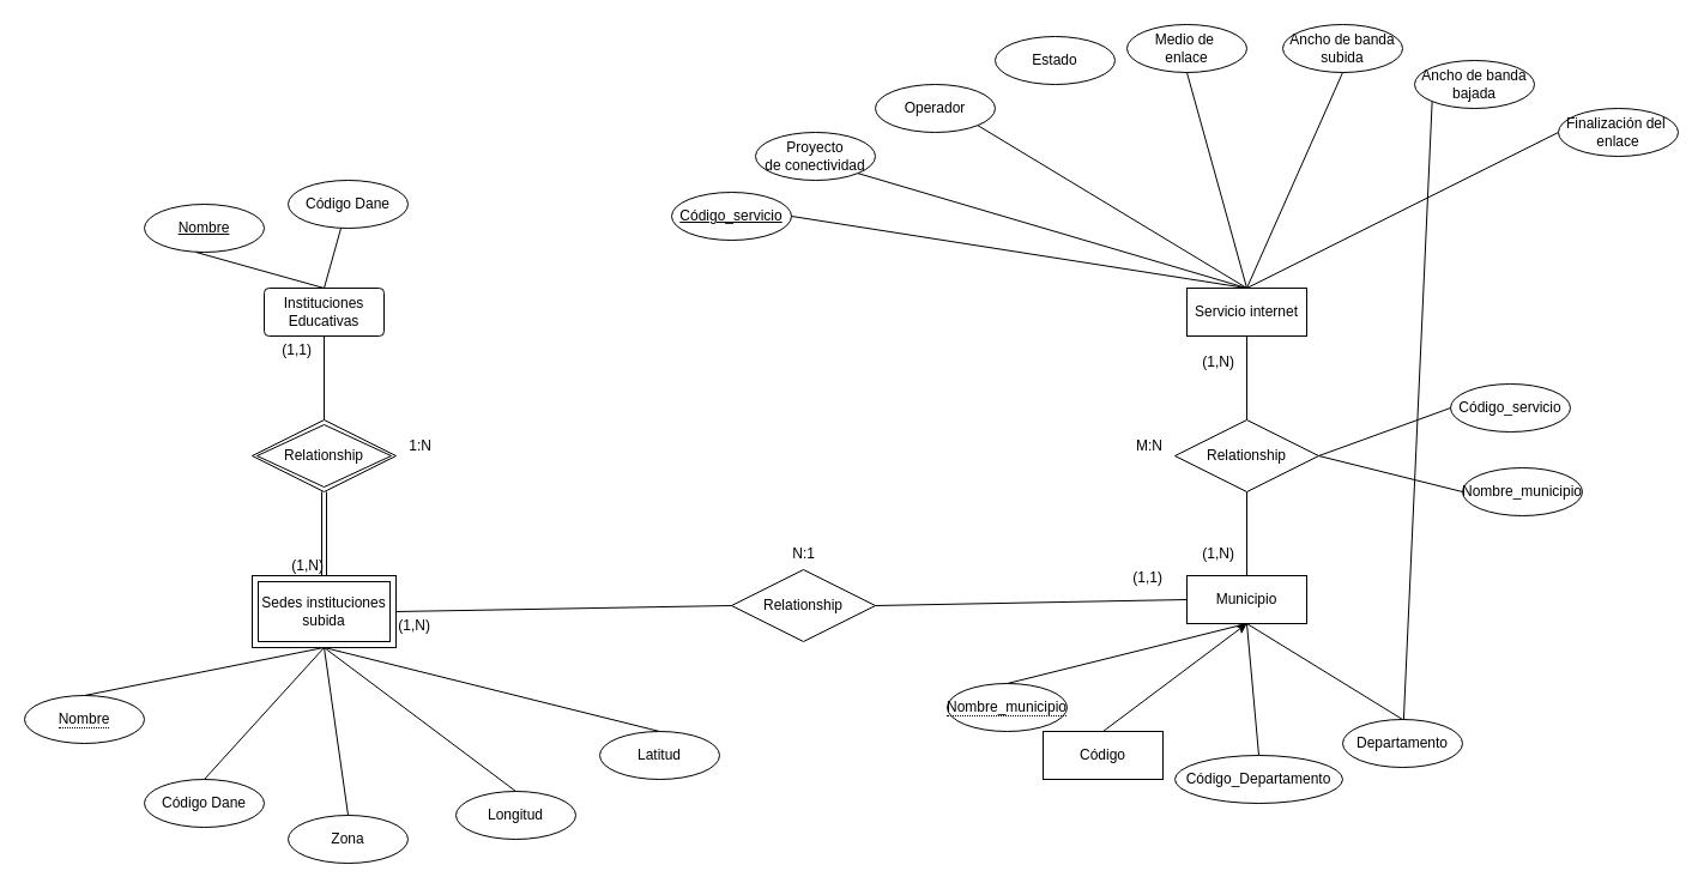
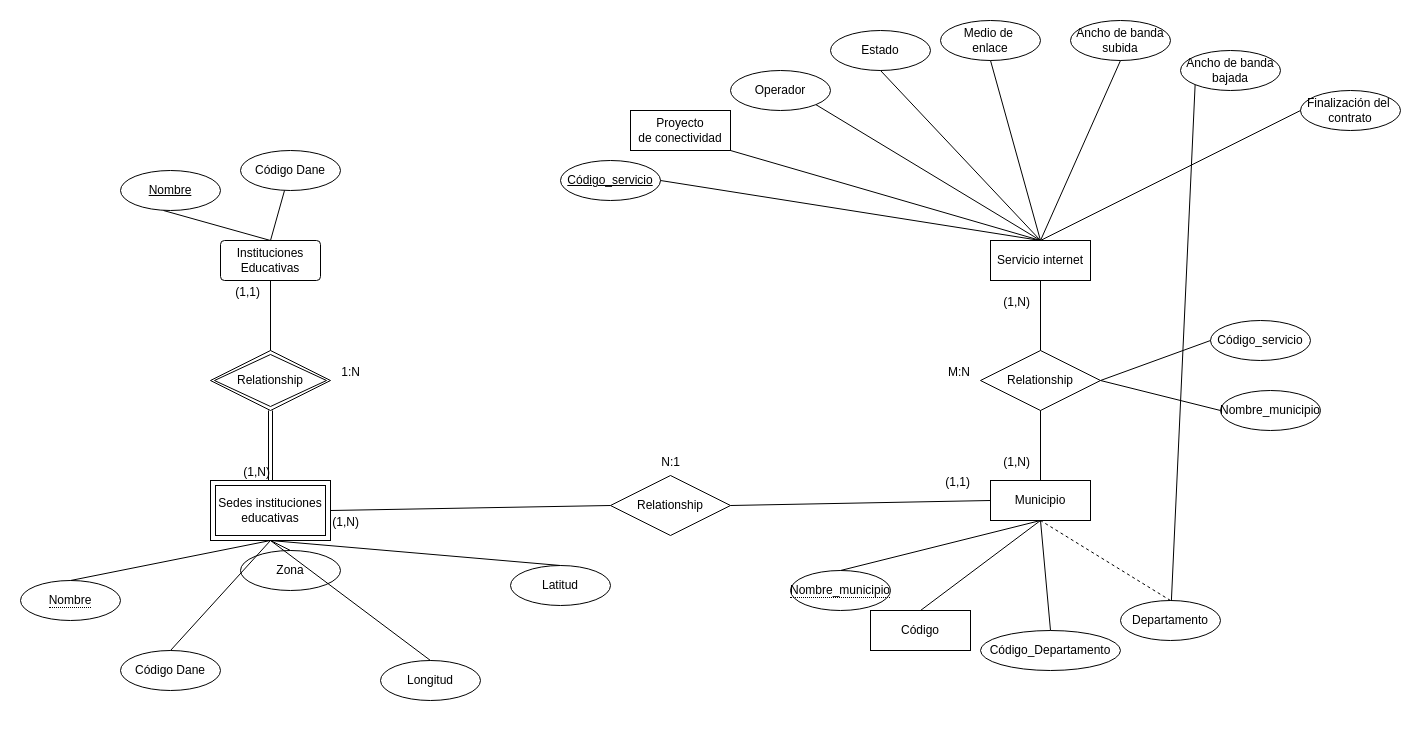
- <mxCell id="46" value="Finalización del&amp;nbsp;&lt;br&gt;enlace" style="ellipse;whiteSpace=wrap;html=1;align=center;" vertex="1" parent="1"><mxGeometry x="1300" y="90" width="100" height="40" as="geometry" /></mxCell>
+ <mxCell id="46" value="Finalización del&amp;nbsp;&lt;br&gt;contrato" style="ellipse;whiteSpace=wrap;html=1;align=center;" vertex="1" parent="1"><mxGeometry x="1300" y="90" width="100" height="40" as="geometry" /></mxCell>
- <mxCell id="44" value="Proyecto&lt;br&gt;de conectividad" style="ellipse;whiteSpace=wrap;html=1;align=center;" vertex="1" parent="1"><mxGeometry x="630" y="110" width="100" height="40" as="geometry" /></mxCell>
+ <mxCell id="44" value="Proyecto&lt;br&gt;de conectividad" style="whiteSpace=wrap;html=1;align=center;rounded=0;" vertex="1" parent="1"><mxGeometry x="630" y="110" width="100" height="40" as="geometry" /></mxCell>
+ <mxCell id="56" value="" style="endArrow=none;html=1;rounded=0;exitX=0.5;exitY=1;exitDx=0;exitDy=0;entryX=0.5;entryY=0;entryDx=0;entryDy=0;" edge="1" parent="1" source="50" target="16"><mxGeometry relative="1" as="geometry"><mxPoint x="760" y="260" as="sourcePoint" /><mxPoint x="1040" y="230" as="targetPoint" /></mxGeometry></mxCell>
- <mxCell id="10" value="Sedes instituciones subida" style="shape=ext;margin=3;double=1;whiteSpace=wrap;html=1;align=center;" vertex="1" parent="1"><mxGeometry x="210" y="480" width="120" height="60" as="geometry" /></mxCell>
+ <mxCell id="10" value="Sedes instituciones educativas" style="shape=ext;margin=3;double=1;whiteSpace=wrap;html=1;align=center;" vertex="1" parent="1"><mxGeometry x="210" y="480" width="120" height="60" as="geometry" /></mxCell>
- <mxCell id="36" value="" style="endArrow=classic;html=1;rounded=0;entryX=0.5;entryY=1;entryDx=0;entryDy=0;exitX=0.5;exitY=0;exitDx=0;exitDy=0;" edge="1" parent="1" source="31" target="14"><mxGeometry relative="1" as="geometry"><mxPoint x="910" y="659" as="sourcePoint" /><mxPoint x="1070" y="659" as="targetPoint" /></mxGeometry></mxCell>
+ <mxCell id="36" value="" style="endArrow=none;html=1;rounded=0;entryX=0.5;entryY=1;entryDx=0;entryDy=0;exitX=0.5;exitY=0;exitDx=0;exitDy=0;" edge="1" parent="1" source="31" target="14"><mxGeometry relative="1" as="geometry"><mxPoint x="910" y="659" as="sourcePoint" /><mxPoint x="1070" y="659" as="targetPoint" /></mxGeometry></mxCell>
- <mxCell id="34" value="" style="endArrow=none;html=1;rounded=0;entryX=0.5;entryY=1;entryDx=0;entryDy=0;exitX=0.5;exitY=0;exitDx=0;exitDy=0;" edge="1" parent="1" source="32" target="14"><mxGeometry relative="1" as="geometry"><mxPoint x="1110" y="620" as="sourcePoint" /><mxPoint x="1040" y="530" as="targetPoint" /></mxGeometry></mxCell>
+ <mxCell id="34" value="" style="endArrow=none;html=1;rounded=0;entryX=0.5;entryY=1;entryDx=0;entryDy=0;exitX=0.5;exitY=0;exitDx=0;exitDy=0;dashed=1;" edge="1" parent="1" source="32" target="14"><mxGeometry relative="1" as="geometry"><mxPoint x="1110" y="620" as="sourcePoint" /><mxPoint x="1040" y="530" as="targetPoint" /></mxGeometry></mxCell>
- <mxCell id="30" value="Latitud" style="ellipse;whiteSpace=wrap;html=1;align=center;" vertex="1" parent="1"><mxGeometry x="500" y="610" width="100" height="40" as="geometry" /></mxCell>
+ <mxCell id="30" value="Latitud" style="ellipse;whiteSpace=wrap;html=1;align=center;" vertex="1" parent="1"><mxGeometry x="510" y="565" width="100" height="40" as="geometry" /></mxCell>
- <mxCell id="28" value="Zona" style="ellipse;whiteSpace=wrap;html=1;align=center;" vertex="1" parent="1"><mxGeometry x="240" y="680" width="100" height="40" as="geometry" /></mxCell>
+ <mxCell id="28" value="Zona" style="ellipse;whiteSpace=wrap;html=1;align=center;" vertex="1" parent="1"><mxGeometry x="240" y="550" width="100" height="40" as="geometry" /></mxCell>
